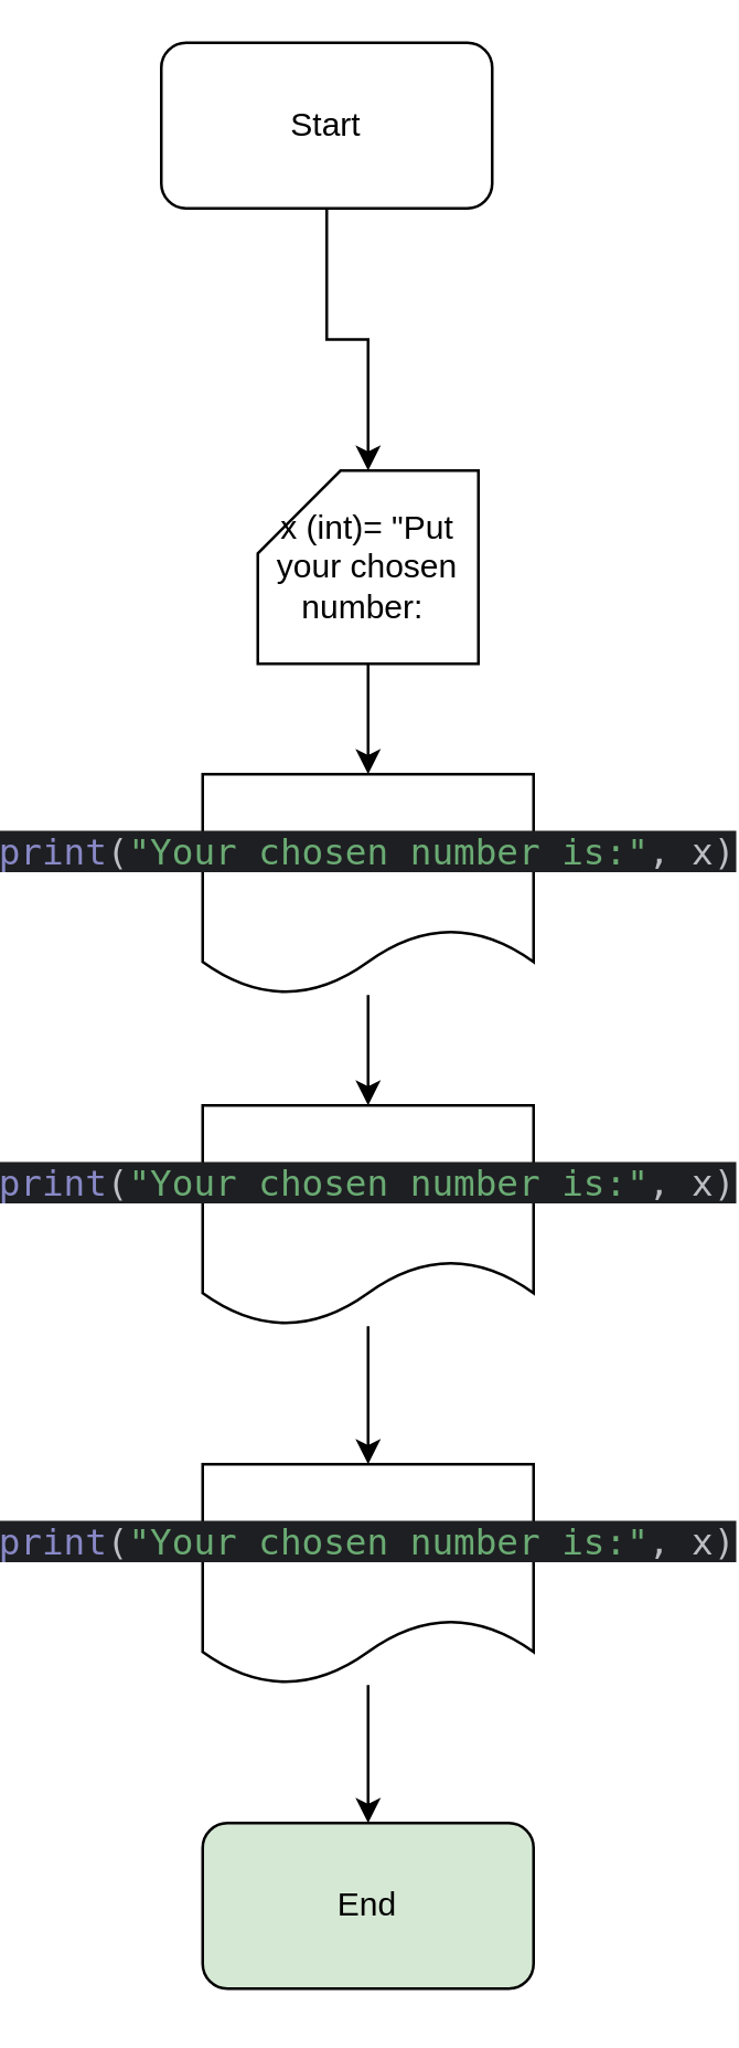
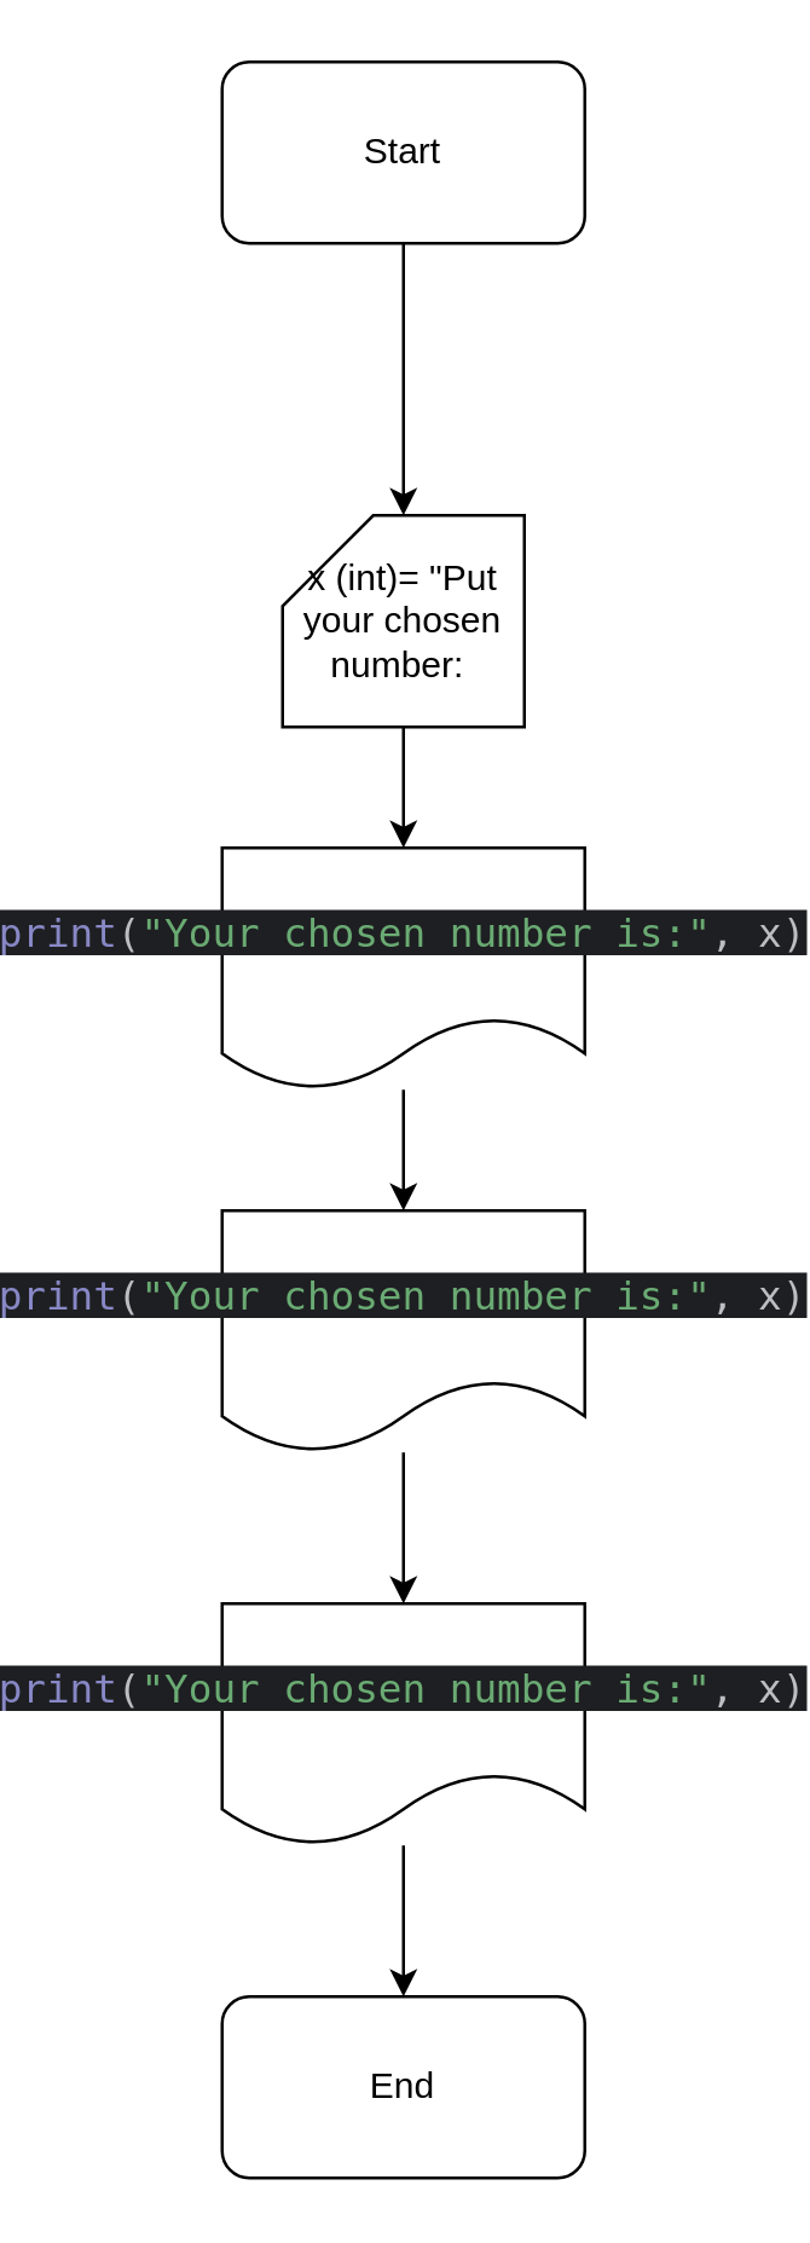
- <mxCell id="4" value="Start" style="rounded=1;whiteSpace=wrap;html=1;" vertex="1" parent="1"><mxGeometry x="5" y="15" width="120" height="60" as="geometry" /></mxCell>
+ <mxCell id="4" value="Start" style="rounded=1;whiteSpace=wrap;html=1;" vertex="1" parent="1"><mxGeometry x="20" y="20" width="120" height="60" as="geometry" /></mxCell>
- <mxCell id="2" value="End" style="rounded=1;whiteSpace=wrap;html=1;fillColor=#d5e8d4;" vertex="1" parent="1"><mxGeometry x="20" y="660" width="120" height="60" as="geometry" /></mxCell>
+ <mxCell id="2" value="End" style="rounded=1;whiteSpace=wrap;html=1;" vertex="1" parent="1"><mxGeometry x="20" y="660" width="120" height="60" as="geometry" /></mxCell>
